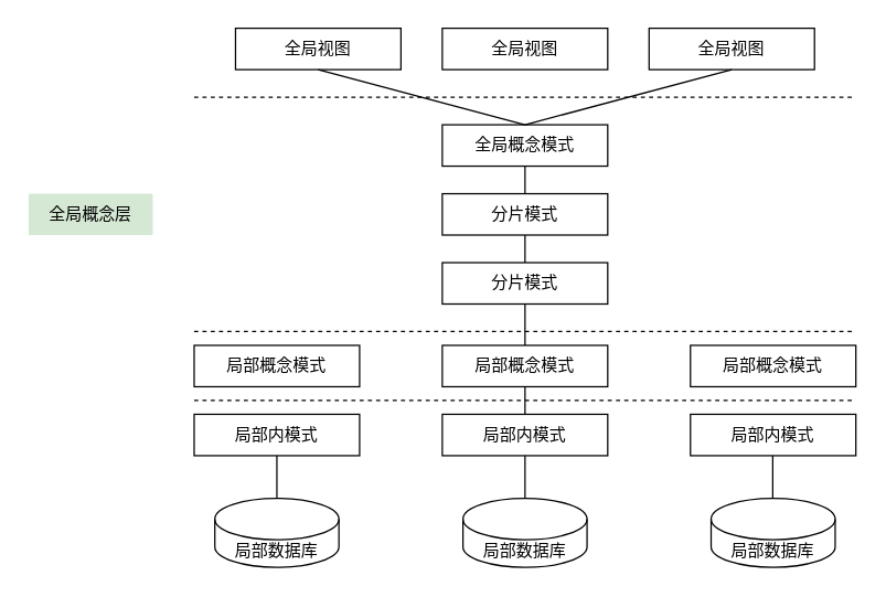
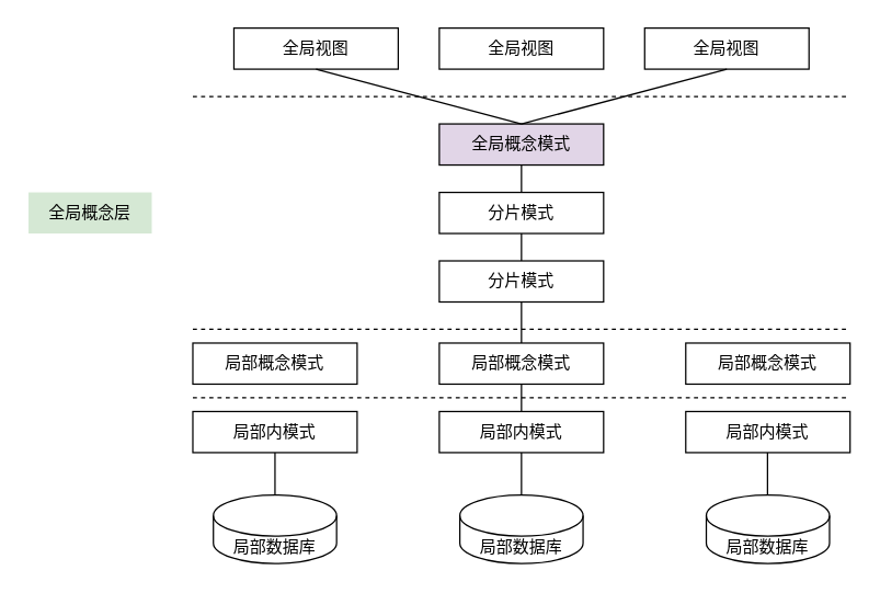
- <mxCell id="5" value="全局概念模式" style="rounded=0;whiteSpace=wrap;html=1;" vertex="1" parent="1"><mxGeometry x="320" y="90" width="120" height="30" as="geometry" /></mxCell>
+ <mxCell id="5" value="全局概念模式" style="rounded=0;whiteSpace=wrap;html=1;fillColor=#e1d5e7;" vertex="1" parent="1"><mxGeometry x="320" y="90" width="120" height="30" as="geometry" /></mxCell>
